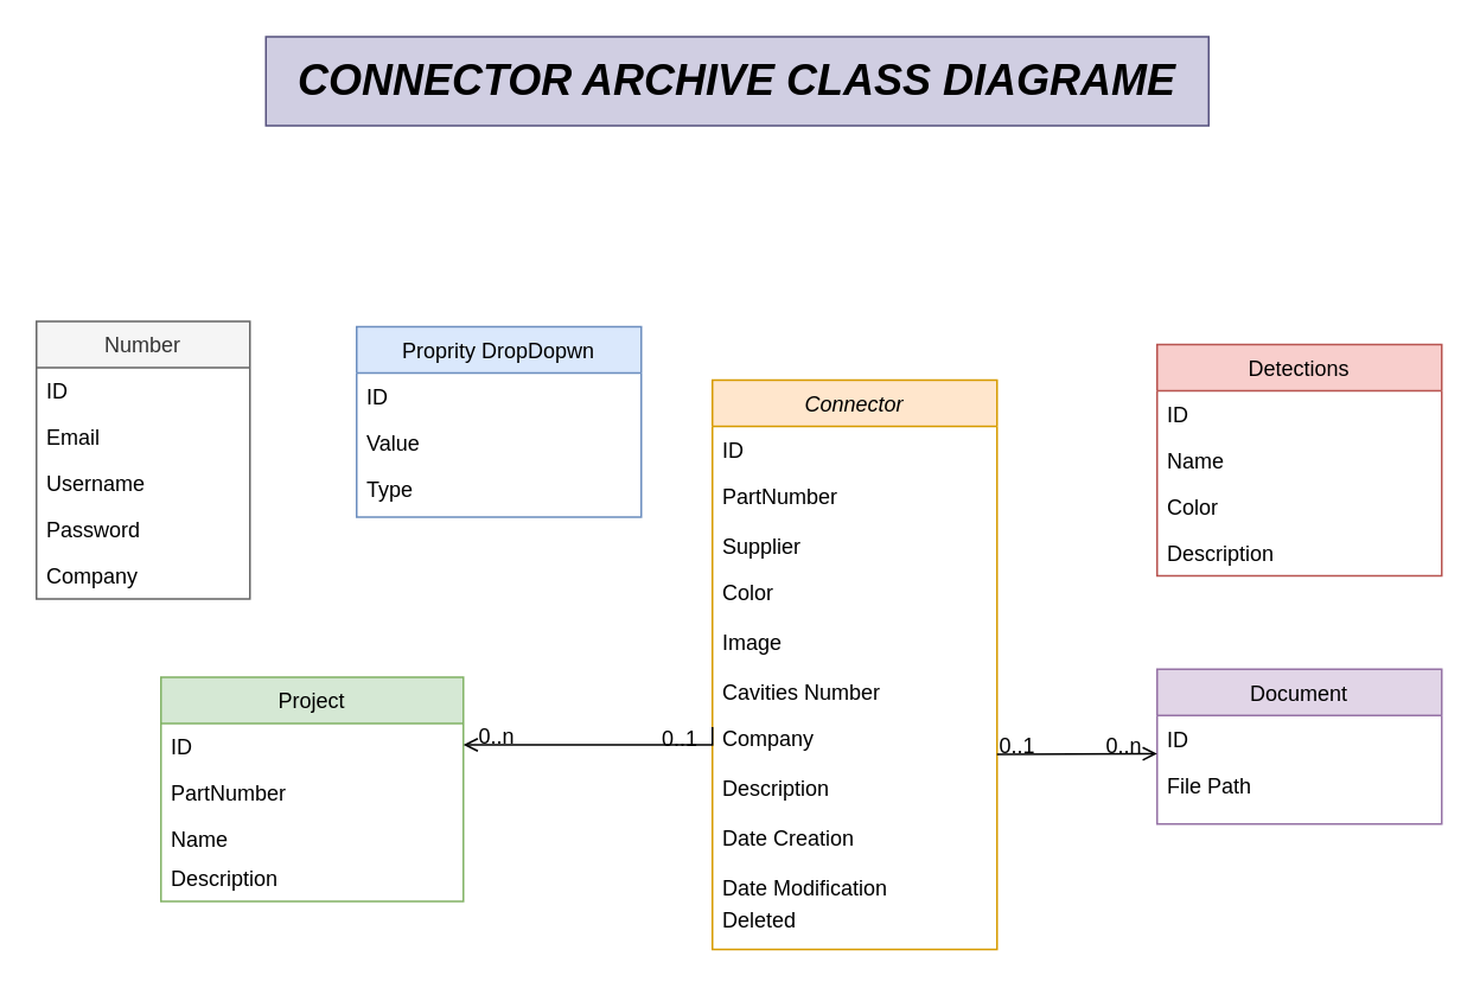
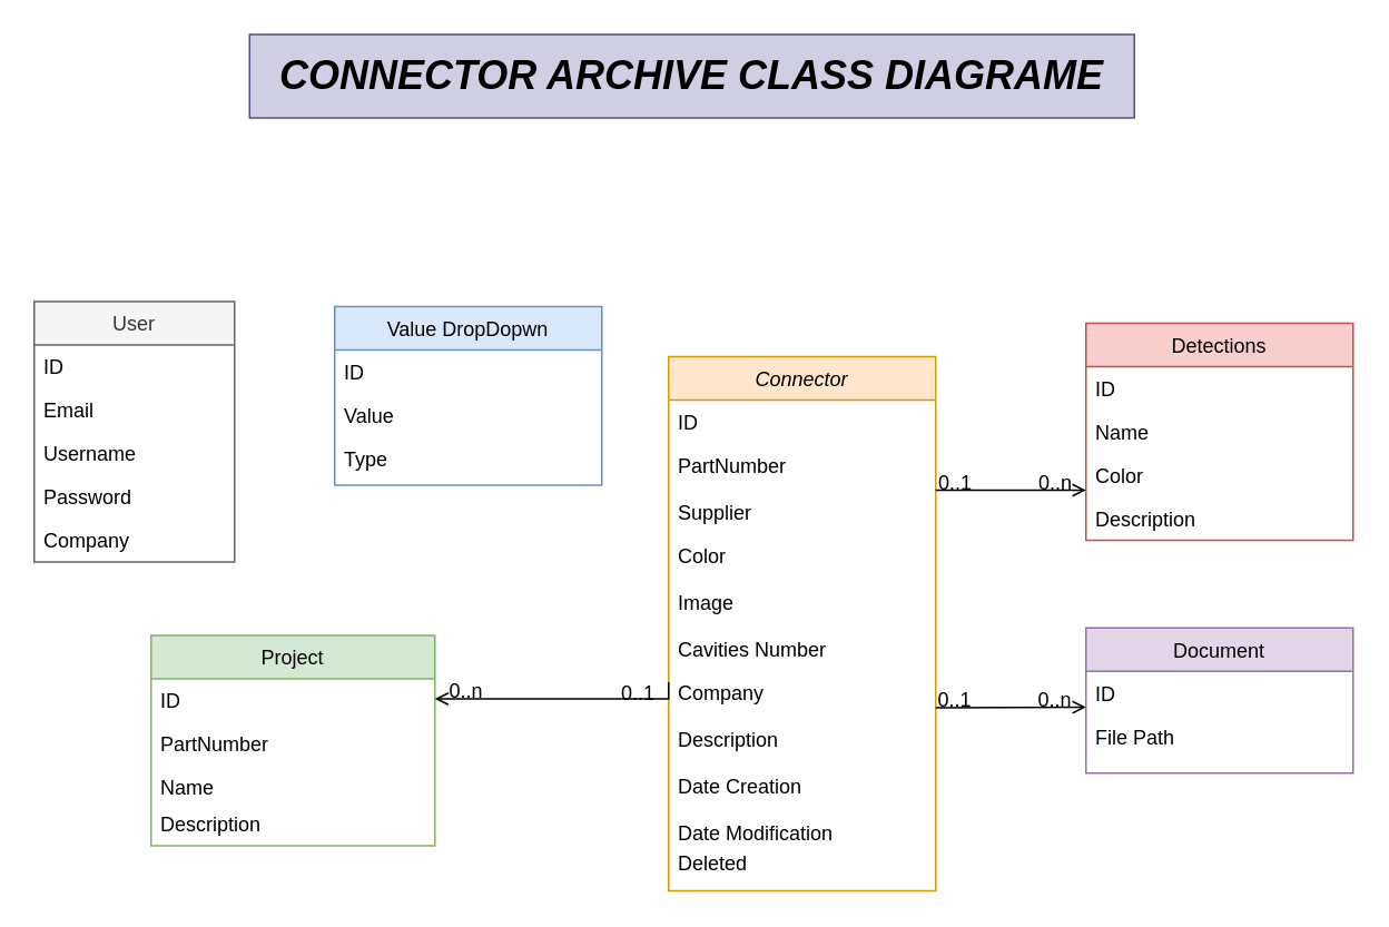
- <mxCell id="26" value="Number" style="swimlane;fontStyle=0;align=center;verticalAlign=top;childLayout=stackLayout;horizontal=1;startSize=26;horizontalStack=0;resizeParent=1;resizeLast=0;collapsible=1;marginBottom=0;rounded=0;shadow=0;strokeWidth=1;swimlaneFillColor=default;fillColor=#f5f5f5;fontColor=#333333;strokeColor=#666666;" parent="1" vertex="1"><mxGeometry x="20" y="180" width="120" height="156" as="geometry"><mxRectangle x="-80" y="156" width="160" height="26" as="alternateBounds" /></mxGeometry></mxCell>
+ <mxCell id="26" value="User" style="swimlane;fontStyle=0;align=center;verticalAlign=top;childLayout=stackLayout;horizontal=1;startSize=26;horizontalStack=0;resizeParent=1;resizeLast=0;collapsible=1;marginBottom=0;rounded=0;shadow=0;strokeWidth=1;swimlaneFillColor=default;fillColor=#f5f5f5;fontColor=#333333;strokeColor=#666666;" parent="1" vertex="1"><mxGeometry x="20" y="180" width="120" height="156" as="geometry"><mxRectangle x="-80" y="156" width="160" height="26" as="alternateBounds" /></mxGeometry></mxCell>
- <mxCell id="22" value="Proprity DropDopwn" style="swimlane;fontStyle=0;align=center;verticalAlign=top;childLayout=stackLayout;horizontal=1;startSize=26;horizontalStack=0;resizeParent=1;resizeLast=0;collapsible=1;marginBottom=0;rounded=0;shadow=0;strokeWidth=1;fillStyle=solid;fillColor=#dae8fc;strokeColor=#6c8ebf;swimlaneFillColor=default;" parent="1" vertex="1"><mxGeometry x="200" y="183" width="160" height="107" as="geometry"><mxRectangle x="550" y="140" width="160" height="26" as="alternateBounds" /></mxGeometry></mxCell>
+ <mxCell id="22" value="Value DropDopwn" style="swimlane;fontStyle=0;align=center;verticalAlign=top;childLayout=stackLayout;horizontal=1;startSize=26;horizontalStack=0;resizeParent=1;resizeLast=0;collapsible=1;marginBottom=0;rounded=0;shadow=0;strokeWidth=1;fillStyle=solid;fillColor=#dae8fc;strokeColor=#6c8ebf;swimlaneFillColor=default;" parent="1" vertex="1"><mxGeometry x="200" y="183" width="160" height="107" as="geometry"><mxRectangle x="550" y="140" width="160" height="26" as="alternateBounds" /></mxGeometry></mxCell>
+ <mxCell id="19" value="" style="endArrow=open;shadow=0;strokeWidth=1;rounded=0;endFill=1;edgeStyle=elbowEdgeStyle;elbow=vertical;" parent="1" source="2" target="14" edge="1"><mxGeometry x="0.5" y="41" relative="1" as="geometry"><mxPoint x="570" y="305" as="sourcePoint" /><mxPoint x="730" y="305" as="targetPoint" /><mxPoint x="-40" y="32" as="offset" /><Array as="points"><mxPoint x="610" y="293" /></Array></mxGeometry></mxCell>
+ <mxCell id="20" value="0..1" style="resizable=0;align=left;verticalAlign=bottom;labelBackgroundColor=none;fontSize=12;" parent="19" connectable="0" vertex="1"><mxGeometry x="-1" relative="1" as="geometry"><mxPoint y="4" as="offset" /></mxGeometry></mxCell>
+ <mxCell id="21" value="0..n" style="resizable=0;align=right;verticalAlign=bottom;labelBackgroundColor=none;fontSize=12;" parent="19" connectable="0" vertex="1"><mxGeometry x="1" relative="1" as="geometry"><mxPoint x="-7" y="4" as="offset" /></mxGeometry></mxCell>
